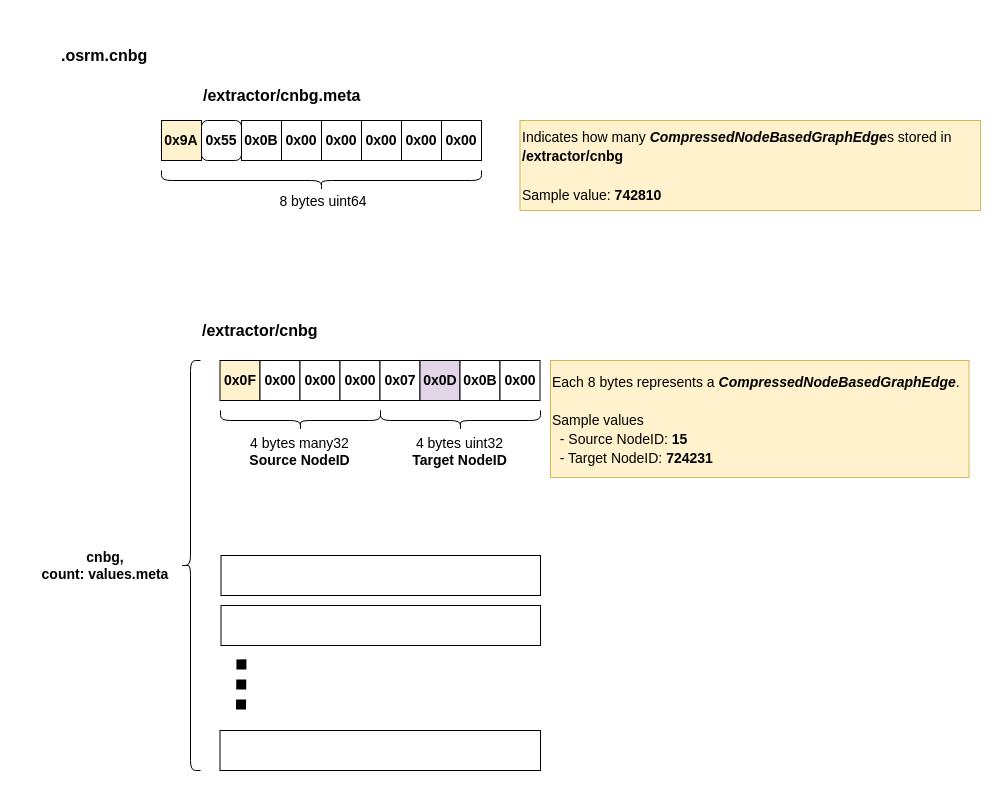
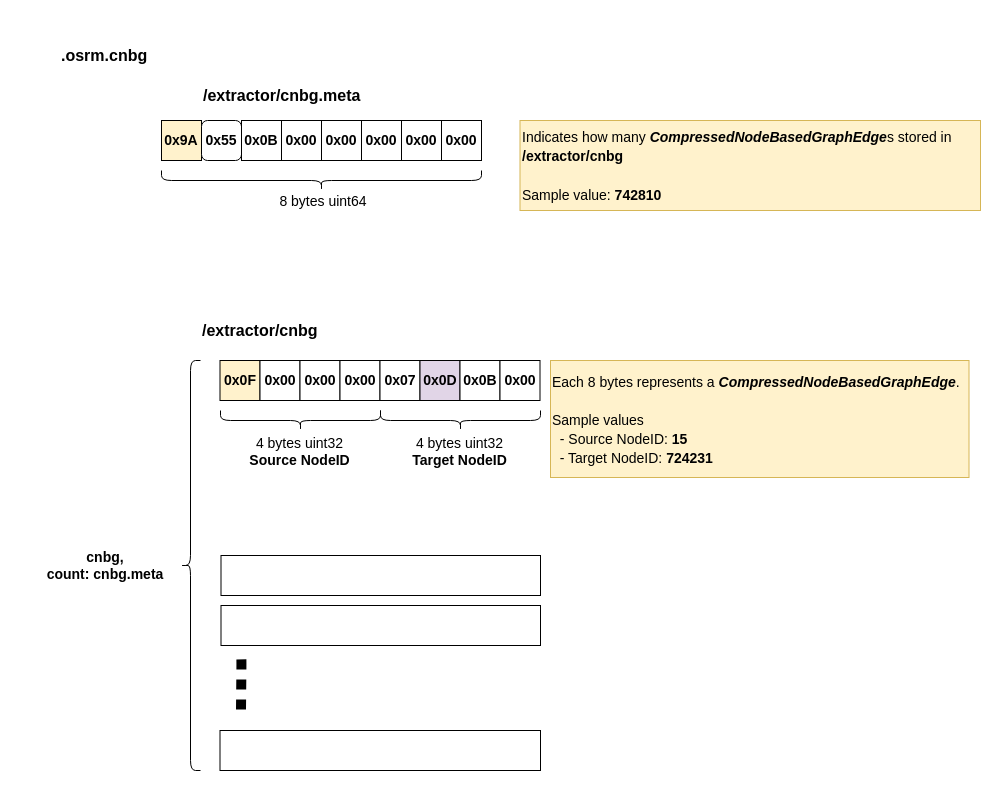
- <mxCell id="25" value="4 bytes many32&lt;br&gt;&lt;b&gt;Source NodeID&lt;/b&gt;&lt;b&gt;&lt;br&gt;&lt;/b&gt;" style="text;html=1;strokeColor=none;fillColor=none;align=center;verticalAlign=middle;whiteSpace=wrap;rounded=0;fontSize=14;" parent="1" vertex="1"><mxGeometry x="200" y="423.5" width="199" height="55" as="geometry" /></mxCell>
+ <mxCell id="25" value="4 bytes uint32&lt;br&gt;&lt;b&gt;Source NodeID&lt;/b&gt;&lt;b&gt;&lt;br&gt;&lt;/b&gt;" style="text;html=1;strokeColor=none;fillColor=none;align=center;verticalAlign=middle;whiteSpace=wrap;rounded=0;fontSize=14;" parent="1" vertex="1"><mxGeometry x="200" y="423.5" width="199" height="55" as="geometry" /></mxCell>
- <mxCell id="32" value="&lt;b&gt;cnbg, &lt;br&gt;count: values.meta&lt;/b&gt;" style="text;html=1;strokeColor=none;fillColor=none;align=center;verticalAlign=middle;whiteSpace=wrap;rounded=0;fontSize=14;" parent="1" vertex="1"><mxGeometry y="532.5" width="170" height="65" as="geometry" x="20" /></mxCell>
+ <mxCell id="32" value="&lt;b&gt;cnbg, &lt;br&gt;count: cnbg.meta&lt;/b&gt;" style="text;html=1;strokeColor=none;fillColor=none;align=center;verticalAlign=middle;whiteSpace=wrap;rounded=0;fontSize=14;" parent="1" vertex="1"><mxGeometry y="532.5" width="170" height="65" as="geometry" x="20" /></mxCell>
